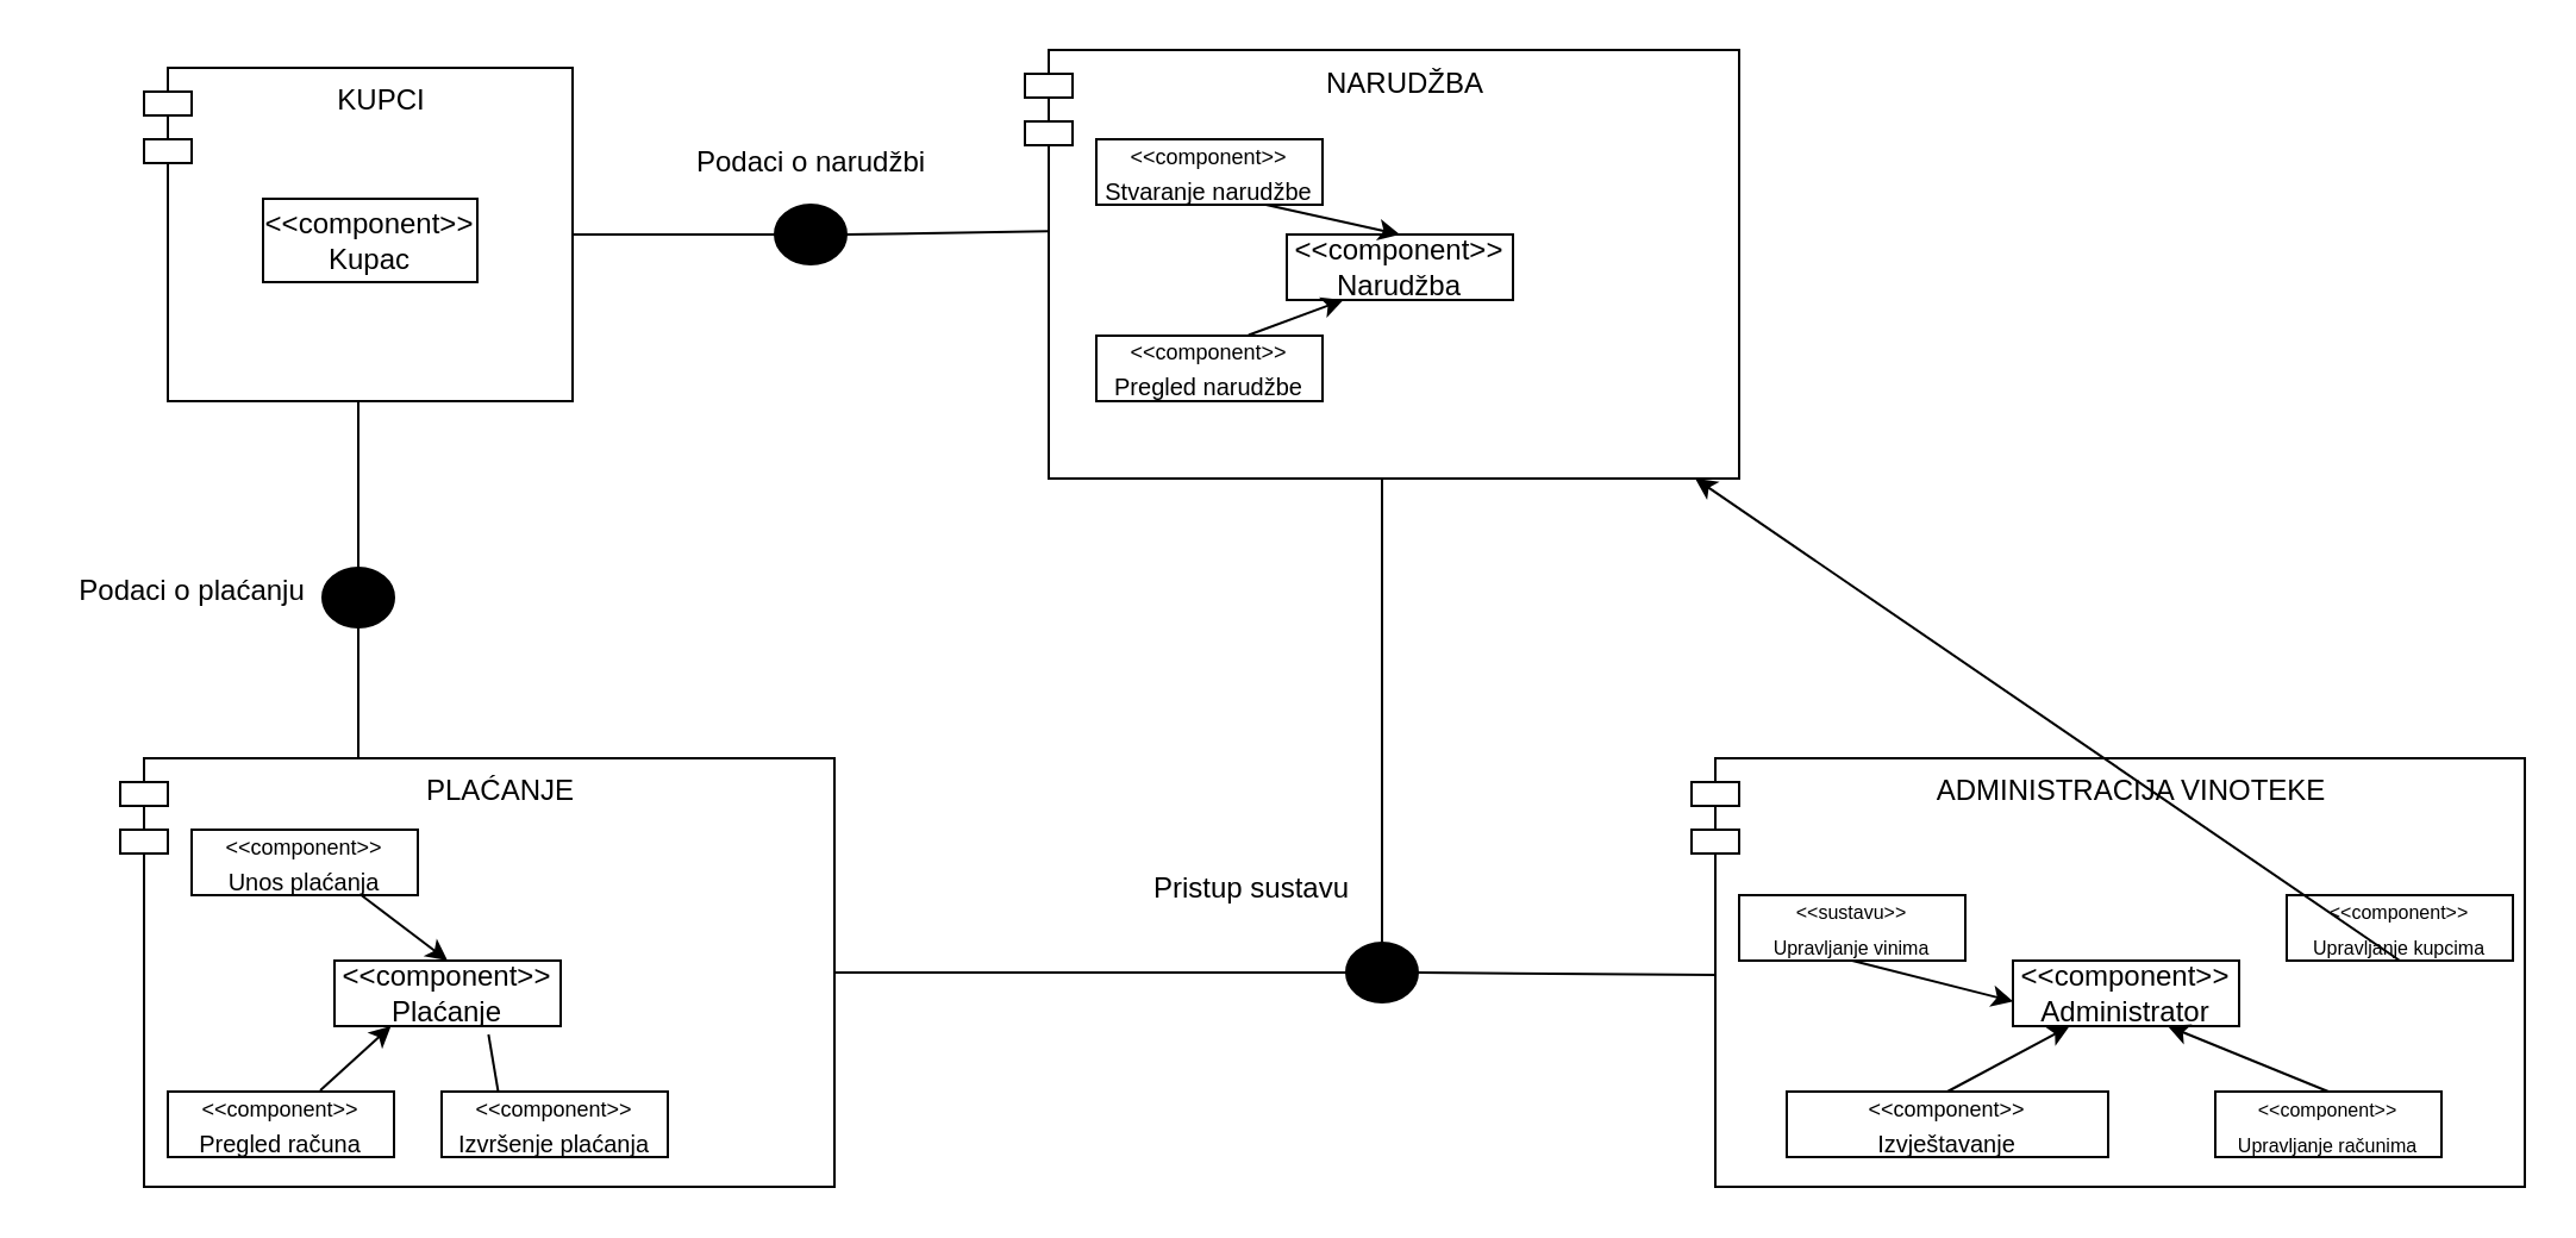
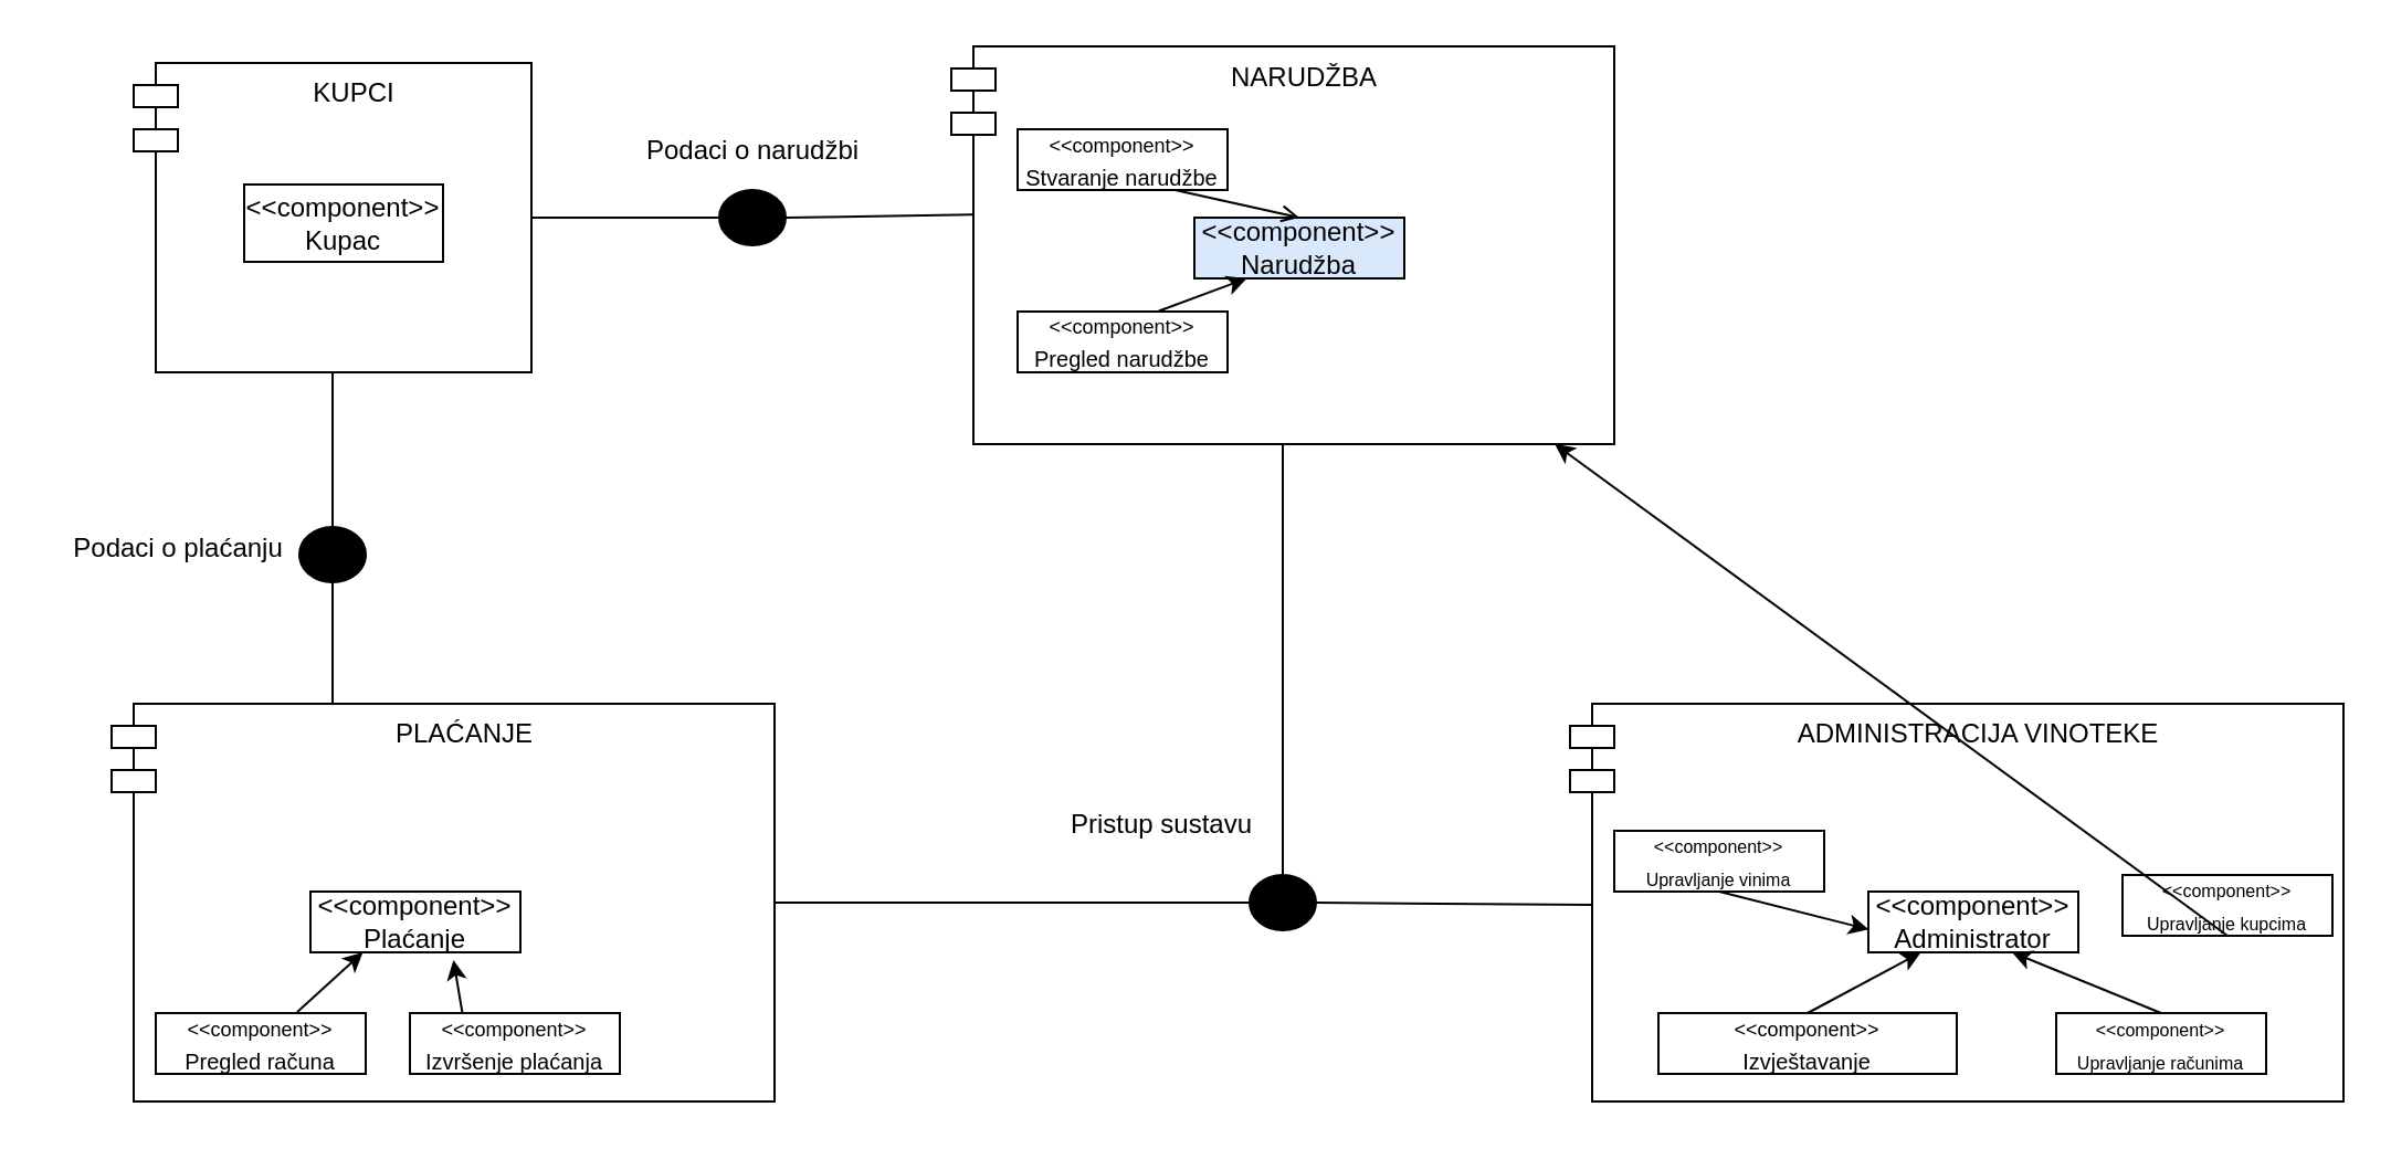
- <mxCell id="13" value="" style="endArrow=classic;html=1;rounded=0;entryX=0.5;entryY=0;entryDx=0;entryDy=0;exitX=0.75;exitY=1;exitDx=0;exitDy=0;" parent="1" source="11" target="9" edge="1"><mxGeometry width="50" height="50" relative="1" as="geometry"><mxPoint x="480" y="148" as="sourcePoint" /><mxPoint x="530" y="98" as="targetPoint" /></mxGeometry></mxCell>
+ <mxCell id="13" value="" style="endArrow=open;html=1;rounded=0;entryX=0.5;entryY=0;entryDx=0;entryDy=0;exitX=0.75;exitY=1;exitDx=0;exitDy=0;" parent="1" source="11" target="9" edge="1"><mxGeometry width="50" height="50" relative="1" as="geometry"><mxPoint x="480" y="148" as="sourcePoint" /><mxPoint x="530" y="98" as="targetPoint" /></mxGeometry></mxCell>
- <mxCell id="9" value="&amp;lt;&amp;lt;component&amp;gt;&amp;gt;&lt;div&gt;Narudžba&lt;/div&gt;" style="rounded=0;whiteSpace=wrap;html=1;" parent="1" vertex="1"><mxGeometry x="540" y="98" width="95" height="27.5" as="geometry" /></mxCell>
+ <mxCell id="9" value="&amp;lt;&amp;lt;component&amp;gt;&amp;gt;&lt;div&gt;Narudžba&lt;/div&gt;" style="rounded=0;whiteSpace=wrap;html=1;fillColor=#dae8fc;" parent="1" vertex="1"><mxGeometry x="540" y="98" width="95" height="27.5" as="geometry" /></mxCell>
- <mxCell id="20" value="&lt;font style=&quot;font-size: 9px;&quot;&gt;&amp;lt;&amp;lt;component&amp;gt;&amp;gt;&lt;/font&gt;&lt;div&gt;&lt;font size=&quot;1&quot;&gt;Unos plaćanja&lt;/font&gt;&lt;/div&gt;" style="rounded=0;whiteSpace=wrap;html=1;" parent="1" vertex="1"><mxGeometry x="80" y="348" width="95" height="27.5" as="geometry" /></mxCell>
- <mxCell id="23" value="" style="endArrow=classic;html=1;rounded=0;exitX=0.75;exitY=1;exitDx=0;exitDy=0;entryX=0.5;entryY=0;entryDx=0;entryDy=0;" parent="1" source="20" target="19" edge="1"><mxGeometry width="50" height="50" relative="1" as="geometry"><mxPoint x="330" y="288" as="sourcePoint" /><mxPoint x="380" y="238" as="targetPoint" /></mxGeometry></mxCell>
- <mxCell id="33" value="&lt;font style=&quot;font-size: 8px;&quot;&gt;&amp;lt;&amp;lt;&lt;/font&gt;&lt;font style=&quot;font-size: 8px;&quot;&gt;sustavu&amp;gt;&amp;gt;&lt;/font&gt;&lt;div&gt;&lt;font style=&quot;font-size: 8px;&quot;&gt;Upravljanje vinima&lt;/font&gt;&lt;/div&gt;" style="rounded=0;whiteSpace=wrap;html=1;" parent="1" vertex="1"><mxGeometry x="730" y="375.5" width="95" height="27.5" as="geometry" /></mxCell>
+ <mxCell id="33" value="&lt;font style=&quot;font-size: 8px;&quot;&gt;&amp;lt;&amp;lt;&lt;/font&gt;&lt;font style=&quot;font-size: 8px;&quot;&gt;component&amp;gt;&amp;gt;&lt;/font&gt;&lt;div&gt;&lt;font style=&quot;font-size: 8px;&quot;&gt;Upravljanje vinima&lt;/font&gt;&lt;/div&gt;" style="rounded=0;whiteSpace=wrap;html=1;" parent="1" vertex="1"><mxGeometry x="730" y="375.5" width="95" height="27.5" as="geometry" /></mxCell>
- <mxCell id="36" value="&lt;font style=&quot;font-size: 8px;&quot;&gt;&amp;lt;&amp;lt;&lt;/font&gt;&lt;font style=&quot;font-size: 8px;&quot;&gt;component&amp;gt;&amp;gt;&lt;/font&gt;&lt;div&gt;&lt;font style=&quot;font-size: 8px;&quot;&gt;Upravljanje kupcima&lt;/font&gt;&lt;/div&gt;" style="rounded=0;whiteSpace=wrap;html=1;" parent="1" vertex="1"><mxGeometry x="960" y="375.5" width="95" height="27.5" as="geometry" /></mxCell>
+ <mxCell id="36" value="&lt;font style=&quot;font-size: 8px;&quot;&gt;&amp;lt;&amp;lt;&lt;/font&gt;&lt;font style=&quot;font-size: 8px;&quot;&gt;component&amp;gt;&amp;gt;&lt;/font&gt;&lt;div&gt;&lt;font style=&quot;font-size: 8px;&quot;&gt;Upravljanje kupcima&lt;/font&gt;&lt;/div&gt;" style="rounded=0;whiteSpace=wrap;html=1;" parent="1" vertex="1"><mxGeometry x="960" y="395.5" width="95" height="27.5" as="geometry" /></mxCell>
- <mxCell id="25" value="" style="endArrow=none;html=1;rounded=0;exitX=0.25;exitY=0;exitDx=0;exitDy=0;entryX=0.681;entryY=1.127;entryDx=0;entryDy=0;entryPerimeter=0;" parent="1" source="22" target="19" edge="1"><mxGeometry width="50" height="50" relative="1" as="geometry"><mxPoint x="330" y="308" as="sourcePoint" /><mxPoint x="380" y="258" as="targetPoint" /></mxGeometry></mxCell>
+ <mxCell id="25" value="" style="endArrow=classic;html=1;rounded=0;exitX=0.25;exitY=0;exitDx=0;exitDy=0;entryX=0.681;entryY=1.127;entryDx=0;entryDy=0;entryPerimeter=0;" parent="1" source="22" target="19" edge="1"><mxGeometry width="50" height="50" relative="1" as="geometry"><mxPoint x="330" y="308" as="sourcePoint" /><mxPoint x="380" y="258" as="targetPoint" /></mxGeometry></mxCell>
